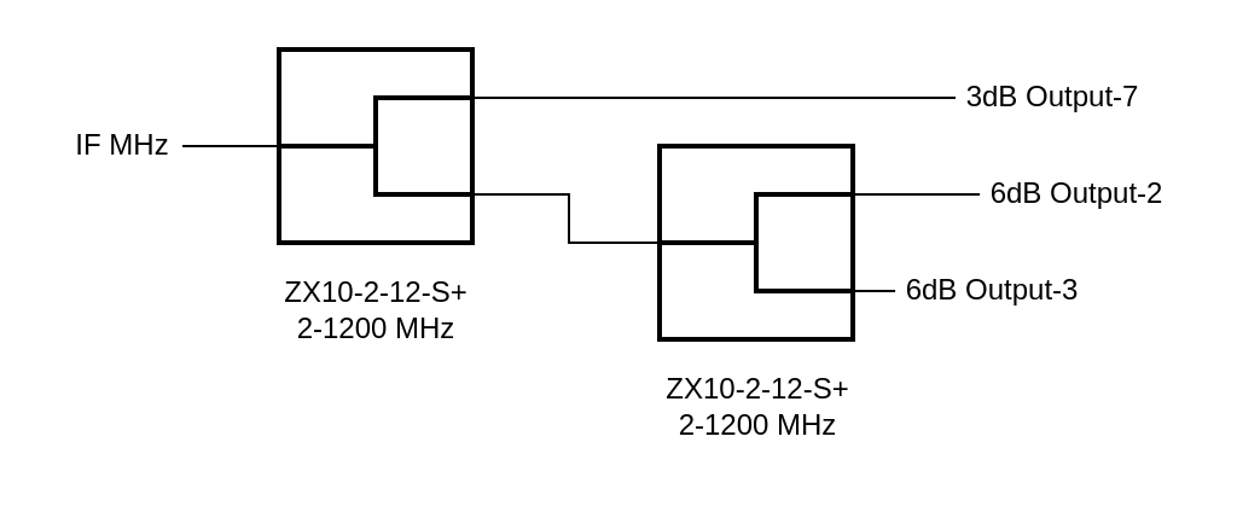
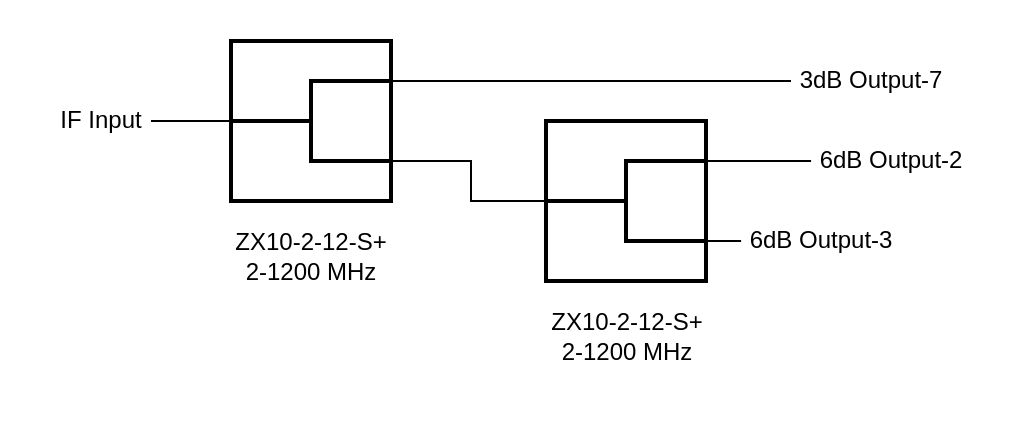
- <mxCell id="18" value="IF MHz" style="text;html=1;align=center;verticalAlign=middle;resizable=0;points=[];autosize=1;strokeColor=none;fillColor=none;" vertex="1" parent="1"><mxGeometry x="20" y="45" width="60" height="30" as="geometry" /></mxCell>
+ <mxCell id="18" value="IF Input" style="text;html=1;align=center;verticalAlign=middle;resizable=0;points=[];autosize=1;strokeColor=none;fillColor=none;" vertex="1" parent="1"><mxGeometry x="20" y="45" width="60" height="30" as="geometry" /></mxCell>
